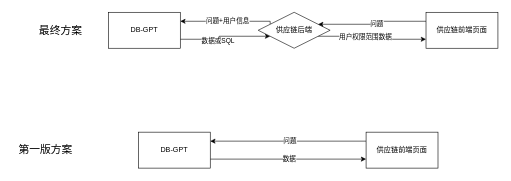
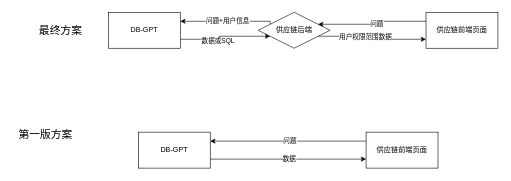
- <mxCell id="20" value="&lt;font style=&quot;font-size: 18px;&quot;&gt;第一版方案&lt;/font&gt;" style="text;html=1;align=center;verticalAlign=middle;resizable=0;points=[];autosize=1;strokeColor=none;fillColor=none;" vertex="1" parent="1"><mxGeometry x="20" y="230" width="110" height="40" as="geometry" /></mxCell>
+ <mxCell id="20" value="&lt;font style=&quot;font-size: 18px;&quot;&gt;第一版方案&lt;/font&gt;" style="text;html=1;align=center;verticalAlign=middle;resizable=0;points=[];autosize=1;strokeColor=none;fillColor=none;" vertex="1" parent="1"><mxGeometry x="20" y="205" width="110" height="40" as="geometry" /></mxCell>
